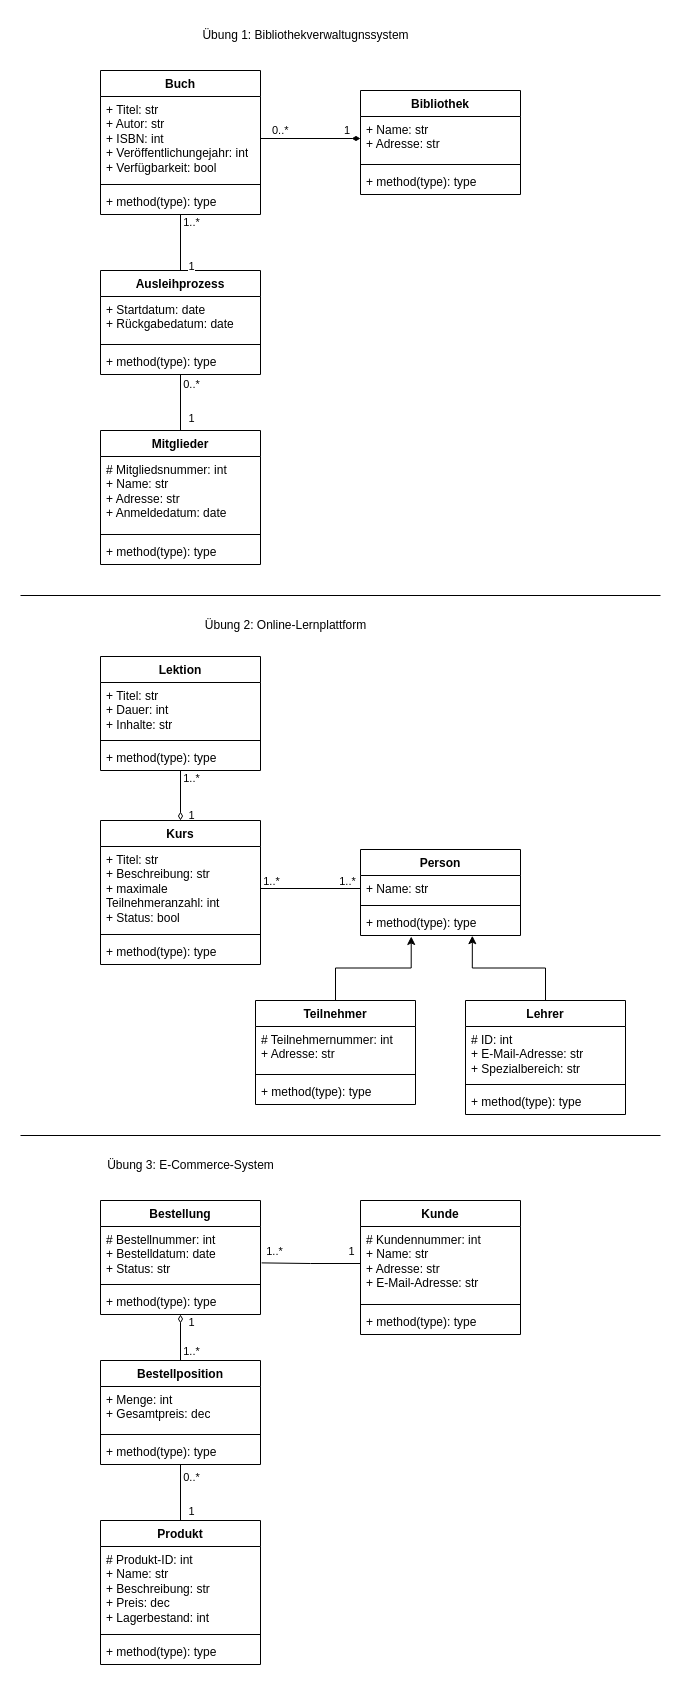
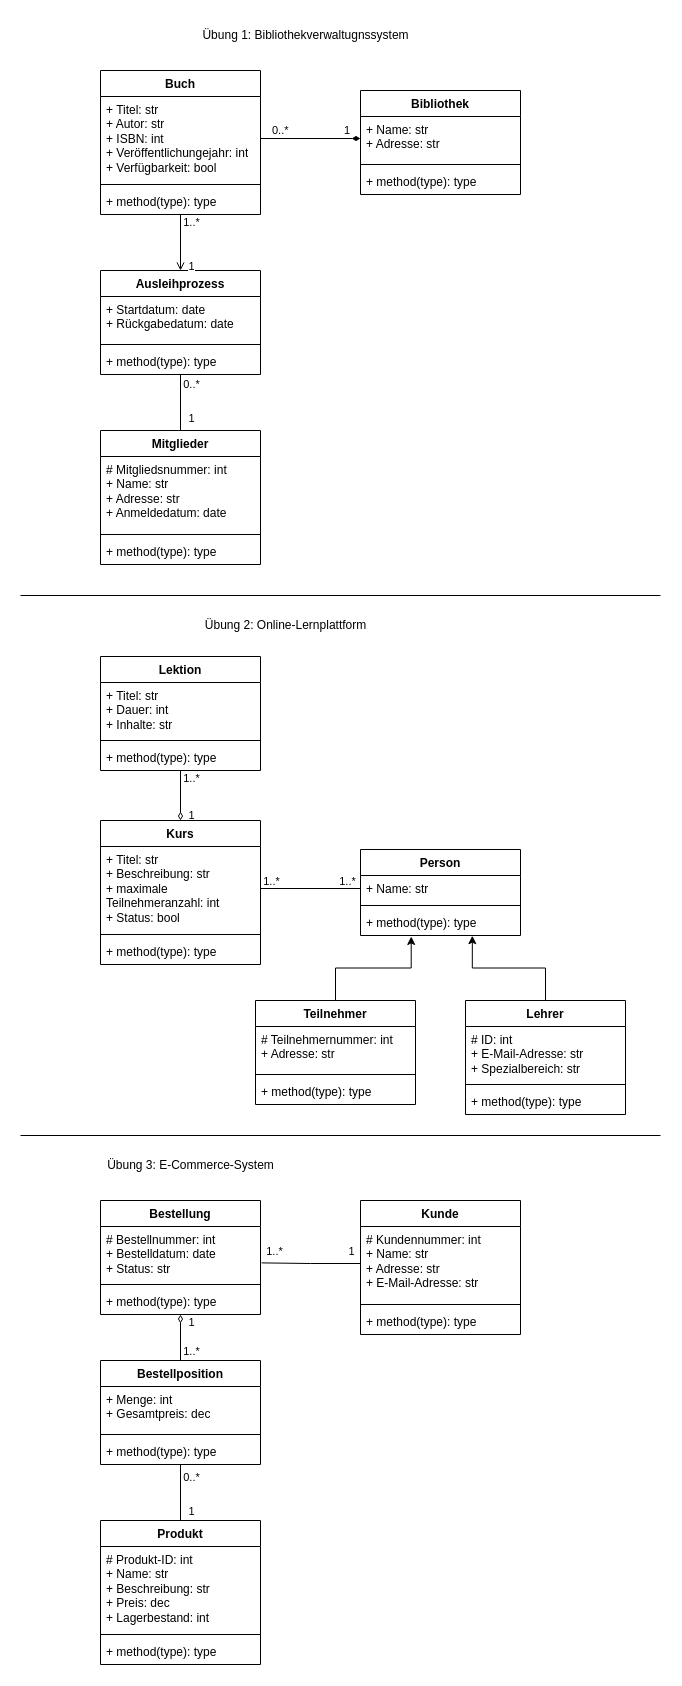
- <mxCell id="17" style="edgeStyle=orthogonalEdgeStyle;rounded=0;orthogonalLoop=1;jettySize=auto;html=1;entryX=0.5;entryY=0;entryDx=0;entryDy=0;endArrow=none;endFill=0;" edge="1" parent="1" source="20" target="5"><mxGeometry relative="1" as="geometry" /></mxCell>
+ <mxCell id="17" style="edgeStyle=orthogonalEdgeStyle;rounded=0;orthogonalLoop=1;jettySize=auto;html=1;entryX=0.5;entryY=0;entryDx=0;entryDy=0;endArrow=open;endFill=0;" edge="1" parent="1" source="20" target="5"><mxGeometry relative="1" as="geometry" /></mxCell>
